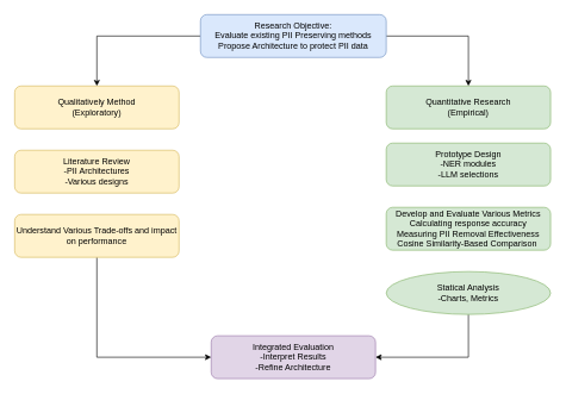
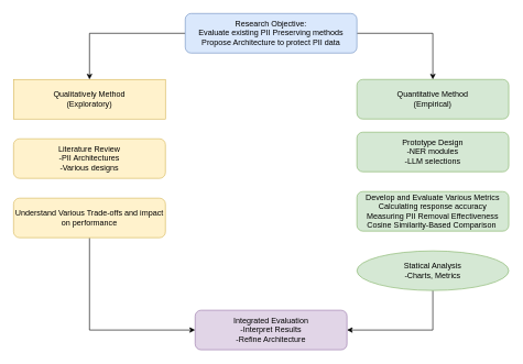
- <mxCell id="5" value="Qualitatively Method&lt;div&gt;(Exploratory)&lt;/div&gt;" style="rounded=1;whiteSpace=wrap;html=1;fillColor=#fff2cc;strokeColor=#d6b656;" vertex="1" parent="1"><mxGeometry x="20" y="120" width="230" height="60" as="geometry" /></mxCell>
+ <mxCell id="5" value="Qualitatively Method&lt;div&gt;(Exploratory)&lt;/div&gt;" style="whiteSpace=wrap;html=1;fillColor=#fff2cc;strokeColor=#d6b656;rounded=0;" vertex="1" parent="1"><mxGeometry x="20" y="120" width="230" height="60" as="geometry" /></mxCell>
- <mxCell id="6" value="Quantitative Research&lt;div&gt;(Empirical)&lt;/div&gt;" style="rounded=1;whiteSpace=wrap;html=1;fillColor=#d5e8d4;strokeColor=#82b366;" vertex="1" parent="1"><mxGeometry x="540" y="120" width="230" height="60" as="geometry" /></mxCell>
+ <mxCell id="6" value="Quantitative Method&lt;div&gt;(Empirical)&lt;/div&gt;" style="rounded=1;whiteSpace=wrap;html=1;fillColor=#d5e8d4;strokeColor=#82b366;" vertex="1" parent="1"><mxGeometry x="540" y="120" width="230" height="60" as="geometry" /></mxCell>
